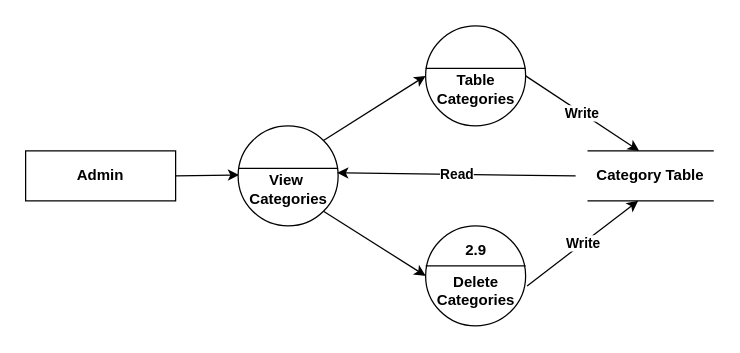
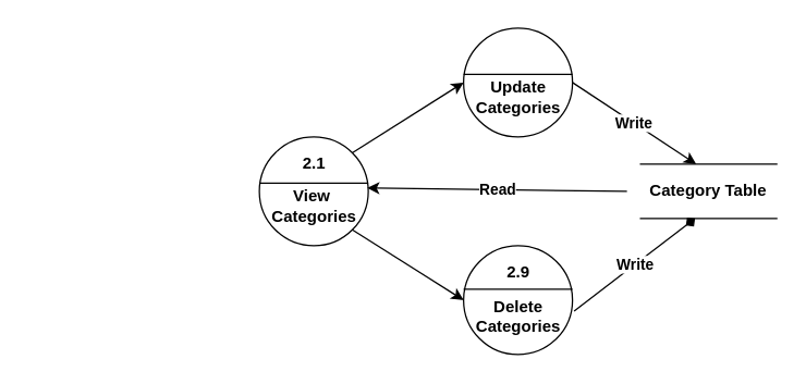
- <mxCell id="15" value="&lt;b&gt;Table&lt;br&gt;Categories&lt;br&gt;&lt;/b&gt;" style="text;html=1;resizable=0;autosize=1;align=center;verticalAlign=middle;points=[];fillColor=none;strokeColor=none;rounded=0;" parent="1" vertex="1"><mxGeometry x="340" y="56" width="80" height="30" as="geometry" /></mxCell>
+ <mxCell id="15" value="&lt;b&gt;Update&lt;br&gt;Categories&lt;br&gt;&lt;/b&gt;" style="text;html=1;resizable=0;autosize=1;align=center;verticalAlign=middle;points=[];fillColor=none;strokeColor=none;rounded=0;" parent="1" vertex="1"><mxGeometry x="340" y="56" width="80" height="30" as="geometry" /></mxCell>
+ <mxCell id="13" value="&lt;b&gt;2.1&lt;/b&gt;" style="text;html=1;resizable=0;autosize=1;align=center;verticalAlign=middle;points=[];fillColor=none;strokeColor=none;rounded=0;" parent="1" vertex="1"><mxGeometry x="215" y="110" width="30" height="20" as="geometry" /></mxCell>
- <mxCell id="3" style="rounded=0;orthogonalLoop=1;jettySize=auto;html=1;exitX=1;exitY=0.5;exitDx=0;exitDy=0;entryX=0.01;entryY=0.107;entryDx=0;entryDy=0;entryPerimeter=0;" parent="1" source="2" edge="1" target="14"><mxGeometry relative="1" as="geometry"><mxPoint x="180" y="140" as="targetPoint" /><mxPoint x="210" y="125" as="sourcePoint" /></mxGeometry></mxCell>
- <mxCell id="2" value="&lt;b&gt;Admin&lt;/b&gt;" style="rounded=0;whiteSpace=wrap;html=1;" parent="1" vertex="1"><mxGeometry x="20" y="120" width="120" height="40" as="geometry" /></mxCell>
- <mxCell id="18" value="&lt;b&gt;Write&lt;/b&gt;" style="rounded=0;orthogonalLoop=1;jettySize=auto;html=1;exitX=1.015;exitY=0.367;exitDx=0;exitDy=0;entryX=0.4;entryY=1;entryDx=0;entryDy=0;exitPerimeter=0;entryPerimeter=0;" parent="1" edge="1" target="10" source="16"><mxGeometry relative="1" as="geometry"><mxPoint x="511.72" y="168.28" as="targetPoint" /><mxPoint x="430.004" y="219.996" as="sourcePoint" /></mxGeometry></mxCell>
+ <mxCell id="18" value="&lt;b&gt;Write&lt;/b&gt;" style="rounded=0;orthogonalLoop=1;jettySize=auto;html=1;exitX=1.015;exitY=0.367;exitDx=0;exitDy=0;entryX=0.4;entryY=1;entryDx=0;entryDy=0;exitPerimeter=0;entryPerimeter=0;endArrow=diamond;" parent="1" edge="1" target="10" source="16"><mxGeometry relative="1" as="geometry"><mxPoint x="511.72" y="168.28" as="targetPoint" /><mxPoint x="430.004" y="219.996" as="sourcePoint" /></mxGeometry></mxCell>
